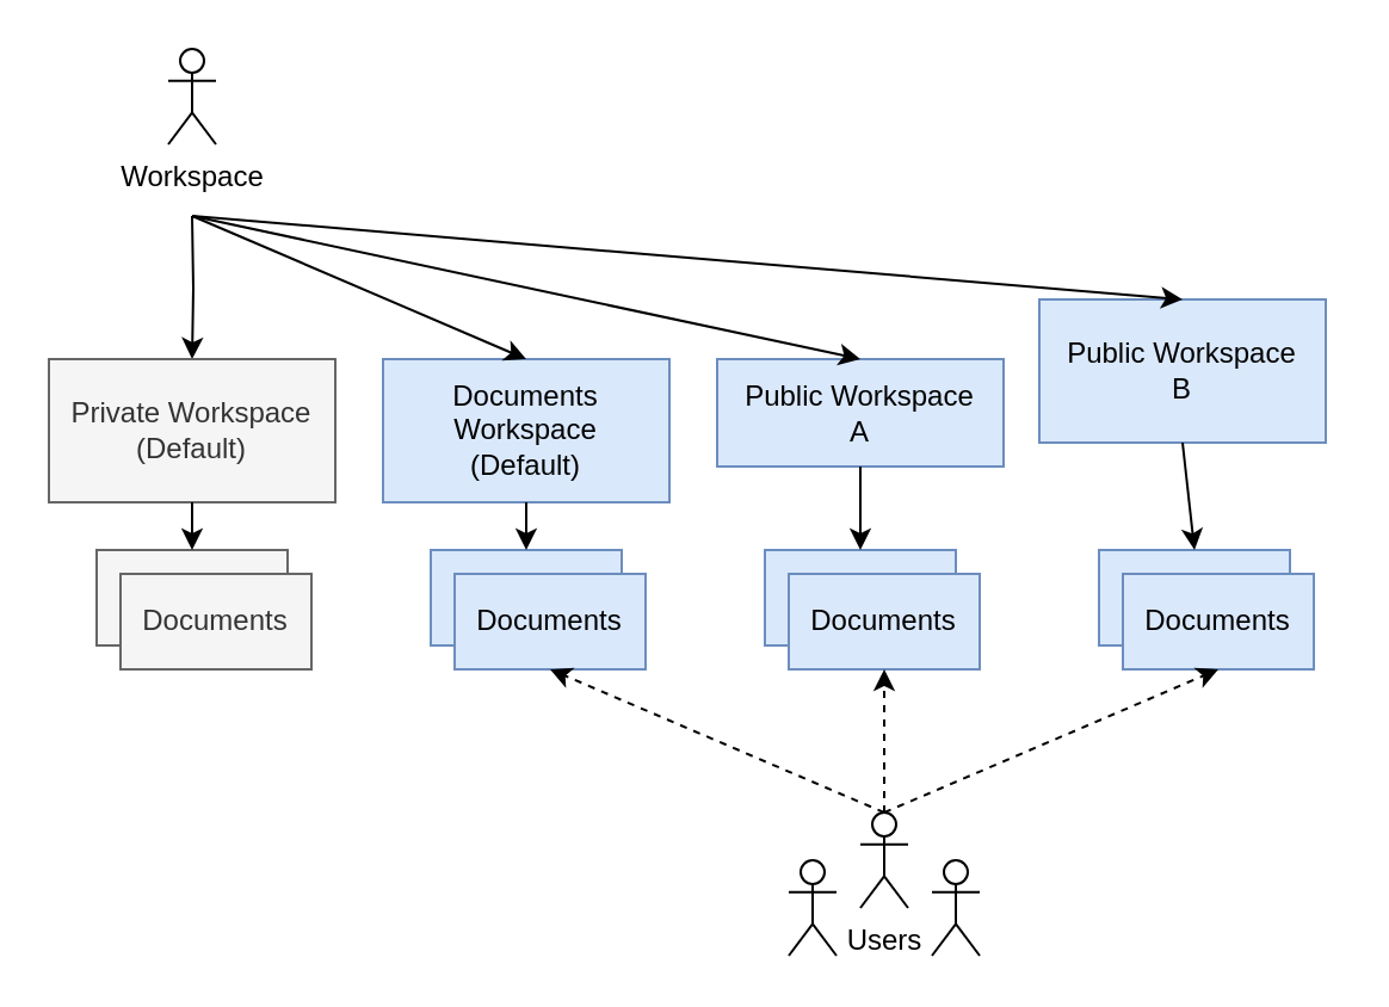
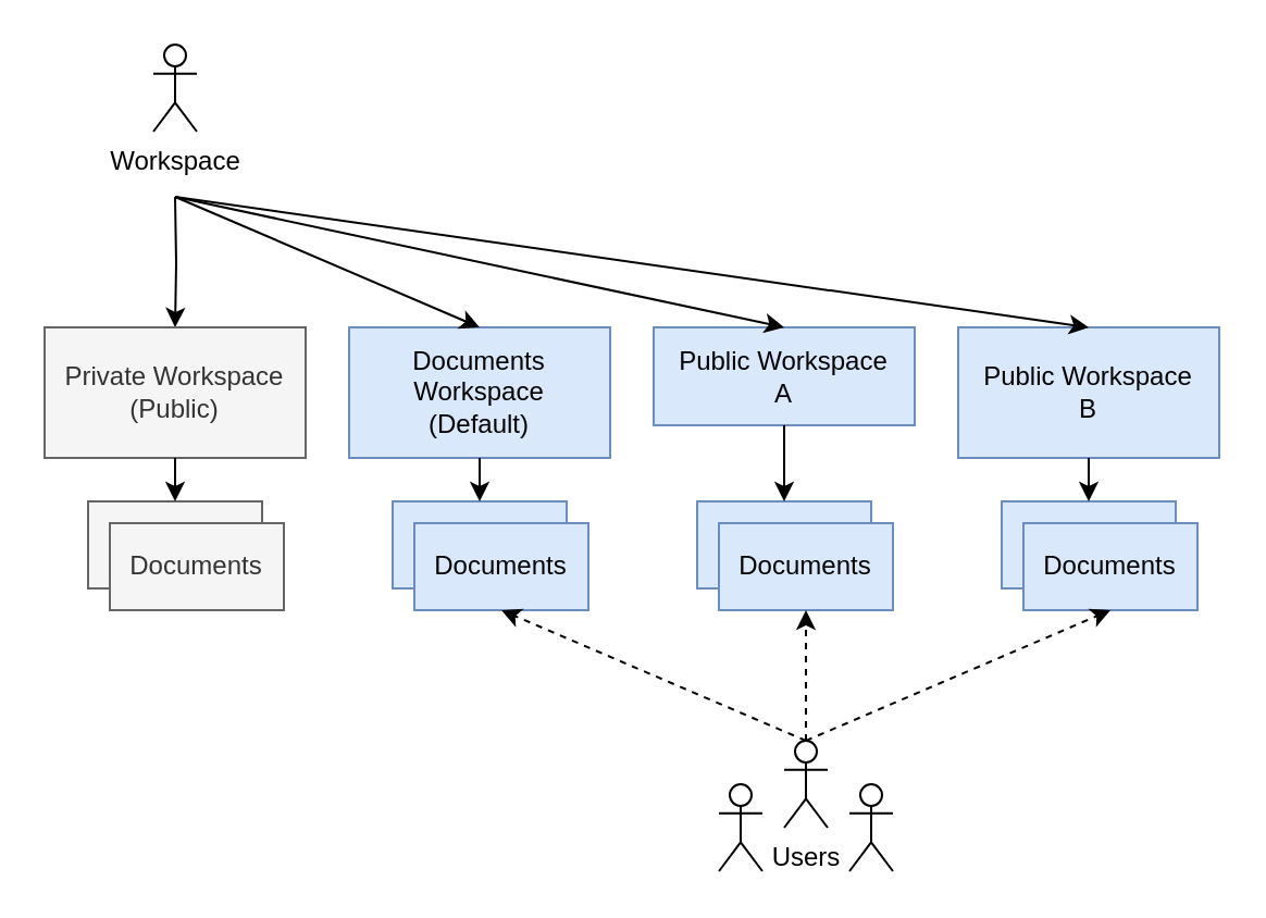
- <mxCell id="9" value="Public Workspace&lt;br&gt;B" style="rounded=0;whiteSpace=wrap;html=1;fillColor=#dae8fc;strokeColor=#6c8ebf;" vertex="1" parent="1"><mxGeometry x="435" y="125" width="120" height="60" as="geometry" /></mxCell>
+ <mxCell id="9" value="Public Workspace&lt;br&gt;B" style="rounded=0;whiteSpace=wrap;html=1;fillColor=#dae8fc;strokeColor=#6c8ebf;" vertex="1" parent="1"><mxGeometry x="440" y="150" width="120" height="60" as="geometry" /></mxCell>
- <mxCell id="4" value="Private Workspace&lt;br&gt;(Default)" style="rounded=0;whiteSpace=wrap;html=1;fillColor=#f5f5f5;fontColor=#333333;strokeColor=#666666;" vertex="1" parent="1"><mxGeometry x="20" y="150" width="120" height="60" as="geometry" /></mxCell>
+ <mxCell id="4" value="Private Workspace&lt;br&gt;(Public)" style="rounded=0;whiteSpace=wrap;html=1;fillColor=#f5f5f5;fontColor=#333333;strokeColor=#666666;" vertex="1" parent="1"><mxGeometry x="20" y="150" width="120" height="60" as="geometry" /></mxCell>
